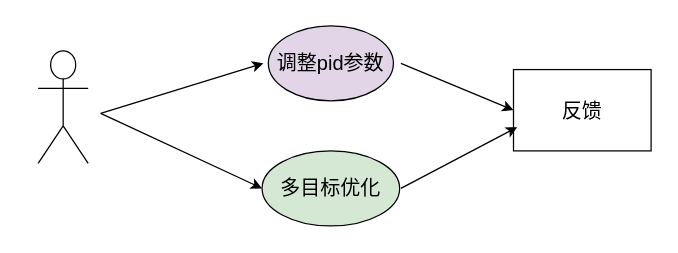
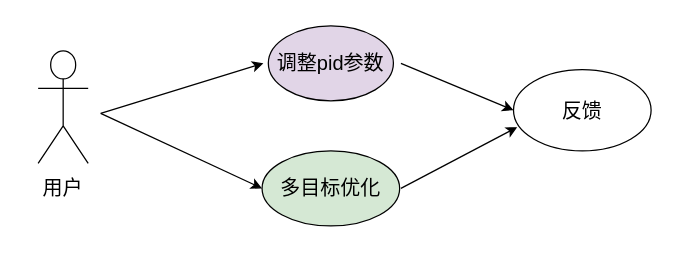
- <mxCell id="8" value="反馈" style="whiteSpace=wrap;html=1;fontSize=16;rounded=0;" vertex="1" parent="1"><mxGeometry x="410" y="55" width="110" height="65" as="geometry" /></mxCell>
+ <mxCell id="8" value="反馈" style="ellipse;whiteSpace=wrap;html=1;fontSize=16;" vertex="1" parent="1"><mxGeometry x="410" y="55" width="110" height="65" as="geometry" /></mxCell>
+ <mxCell id="5" value="&lt;div style=&quot;font-size: 16px;&quot;&gt;用户&lt;/div&gt;" style="text;html=1;strokeColor=none;fillColor=none;align=center;verticalAlign=middle;whiteSpace=wrap;rounded=0;" vertex="1" parent="1"><mxGeometry x="20" y="135" width="60" height="30" as="geometry" /></mxCell>
